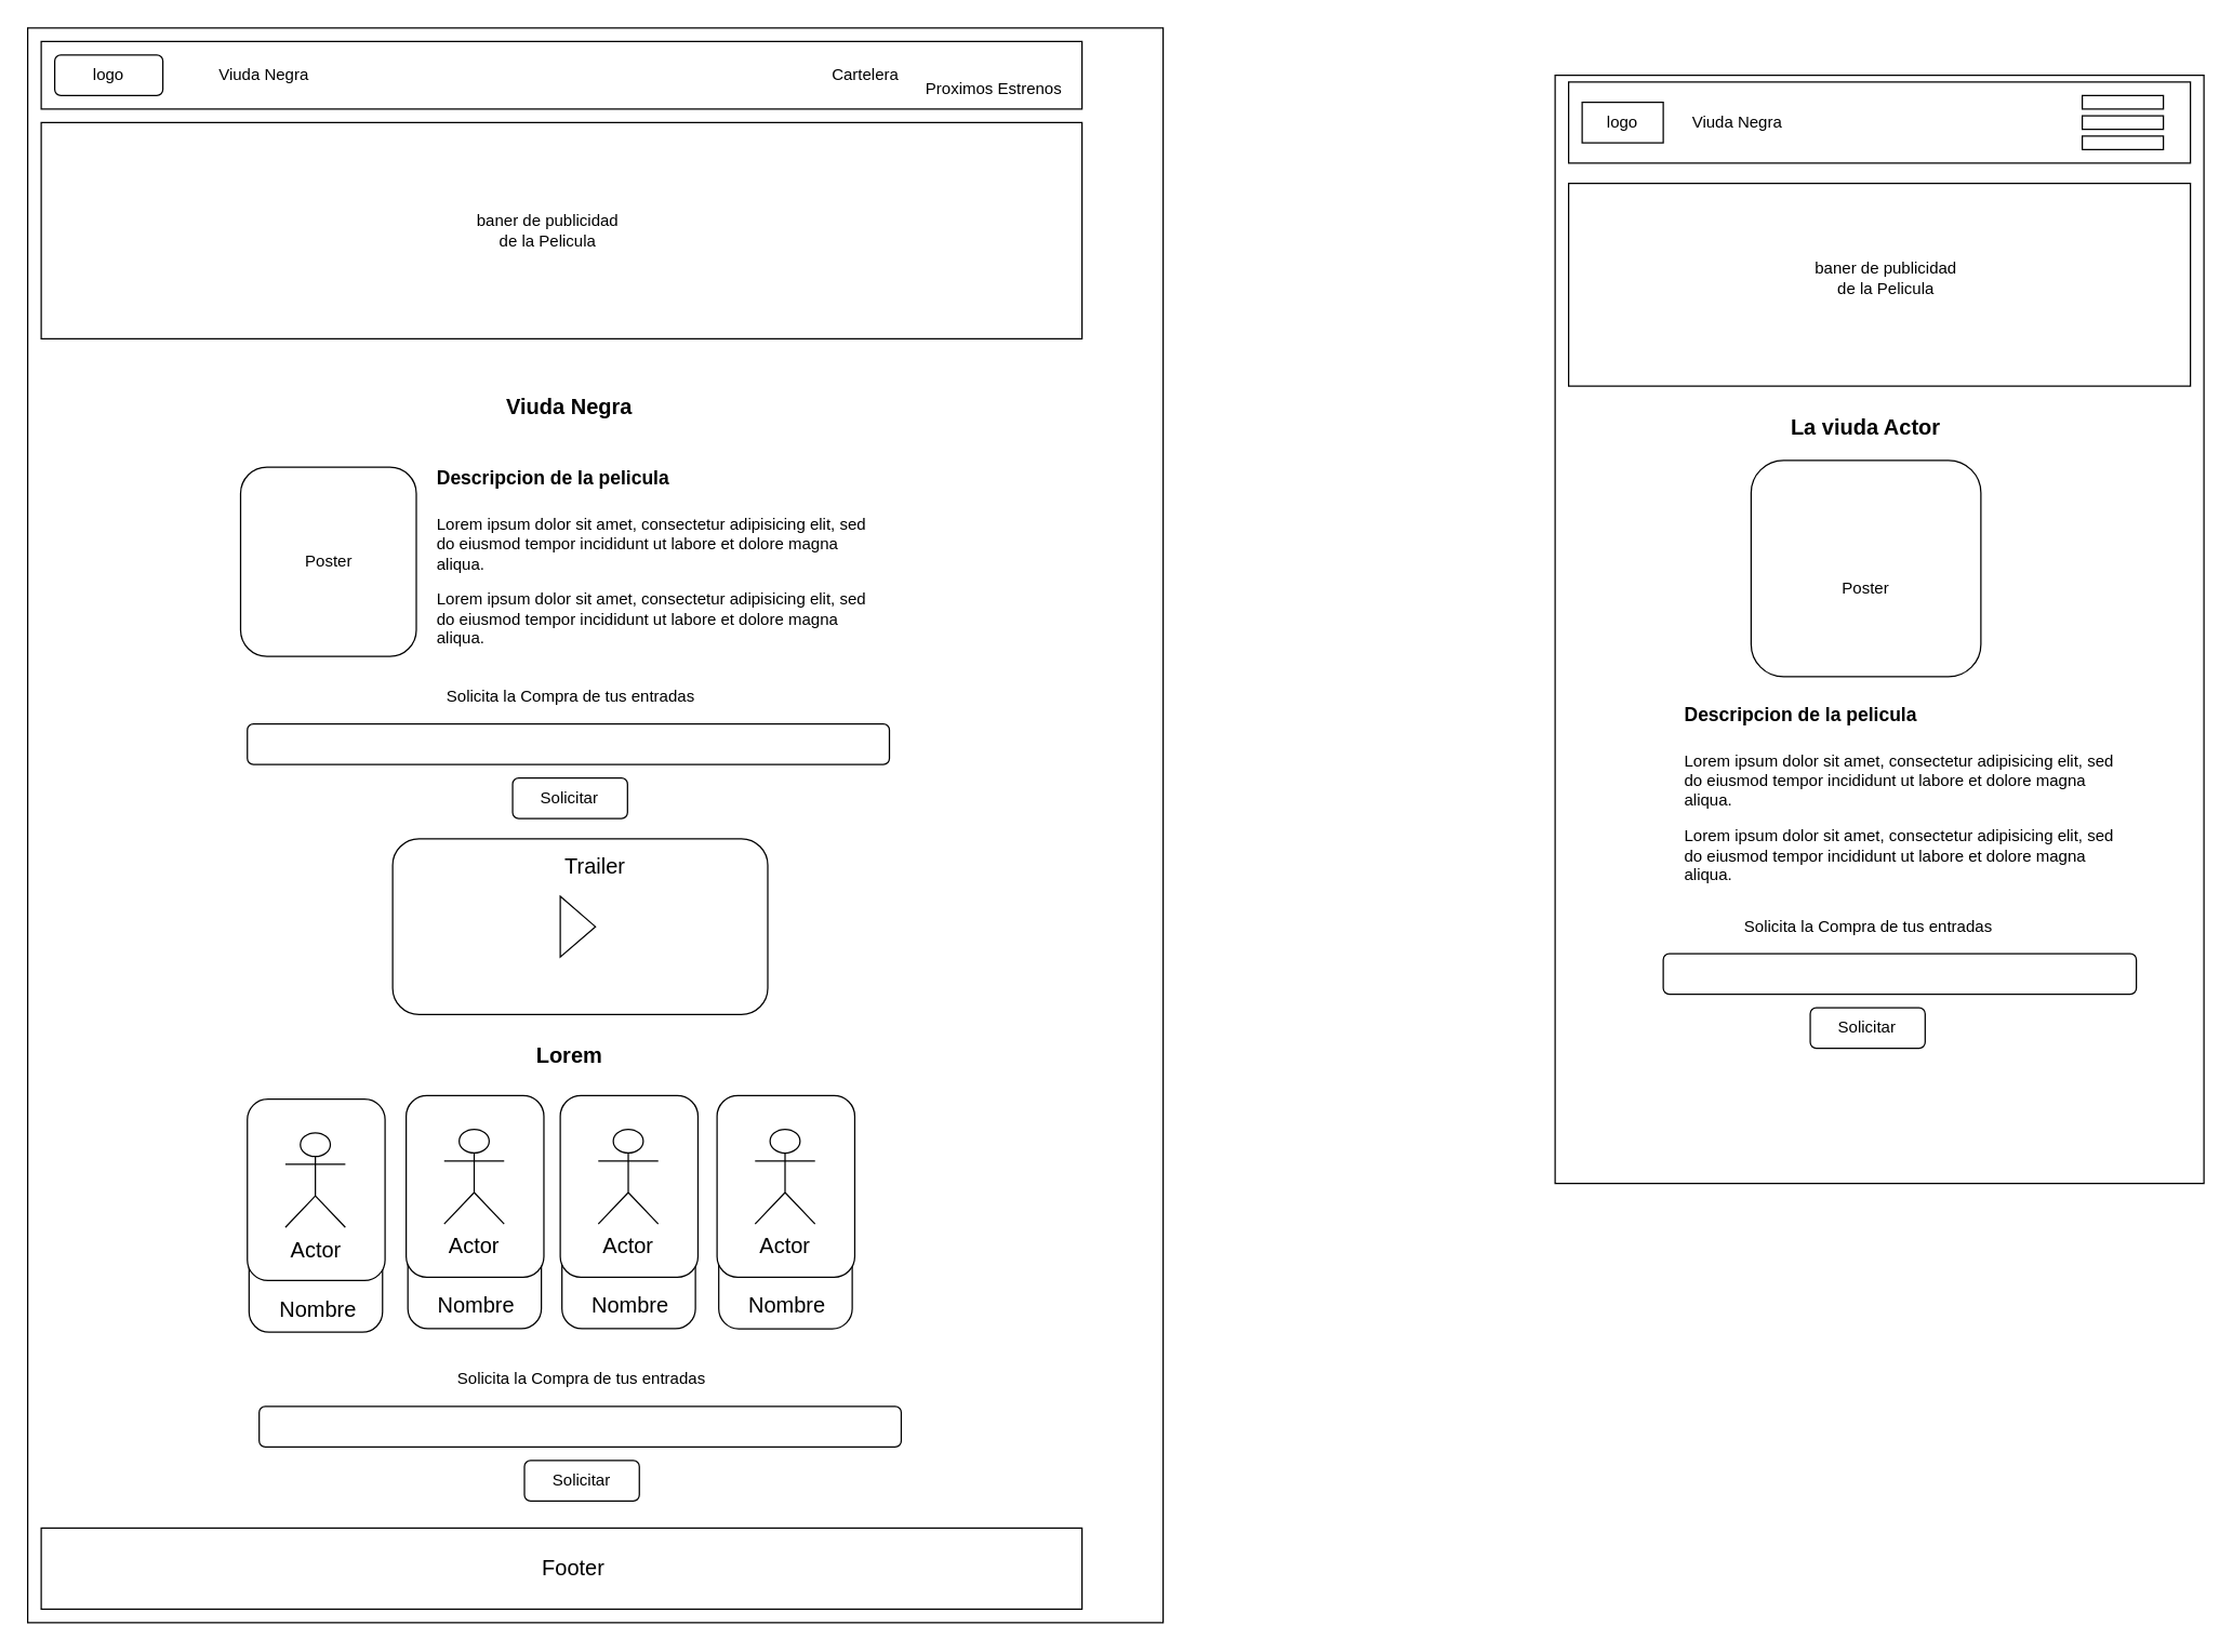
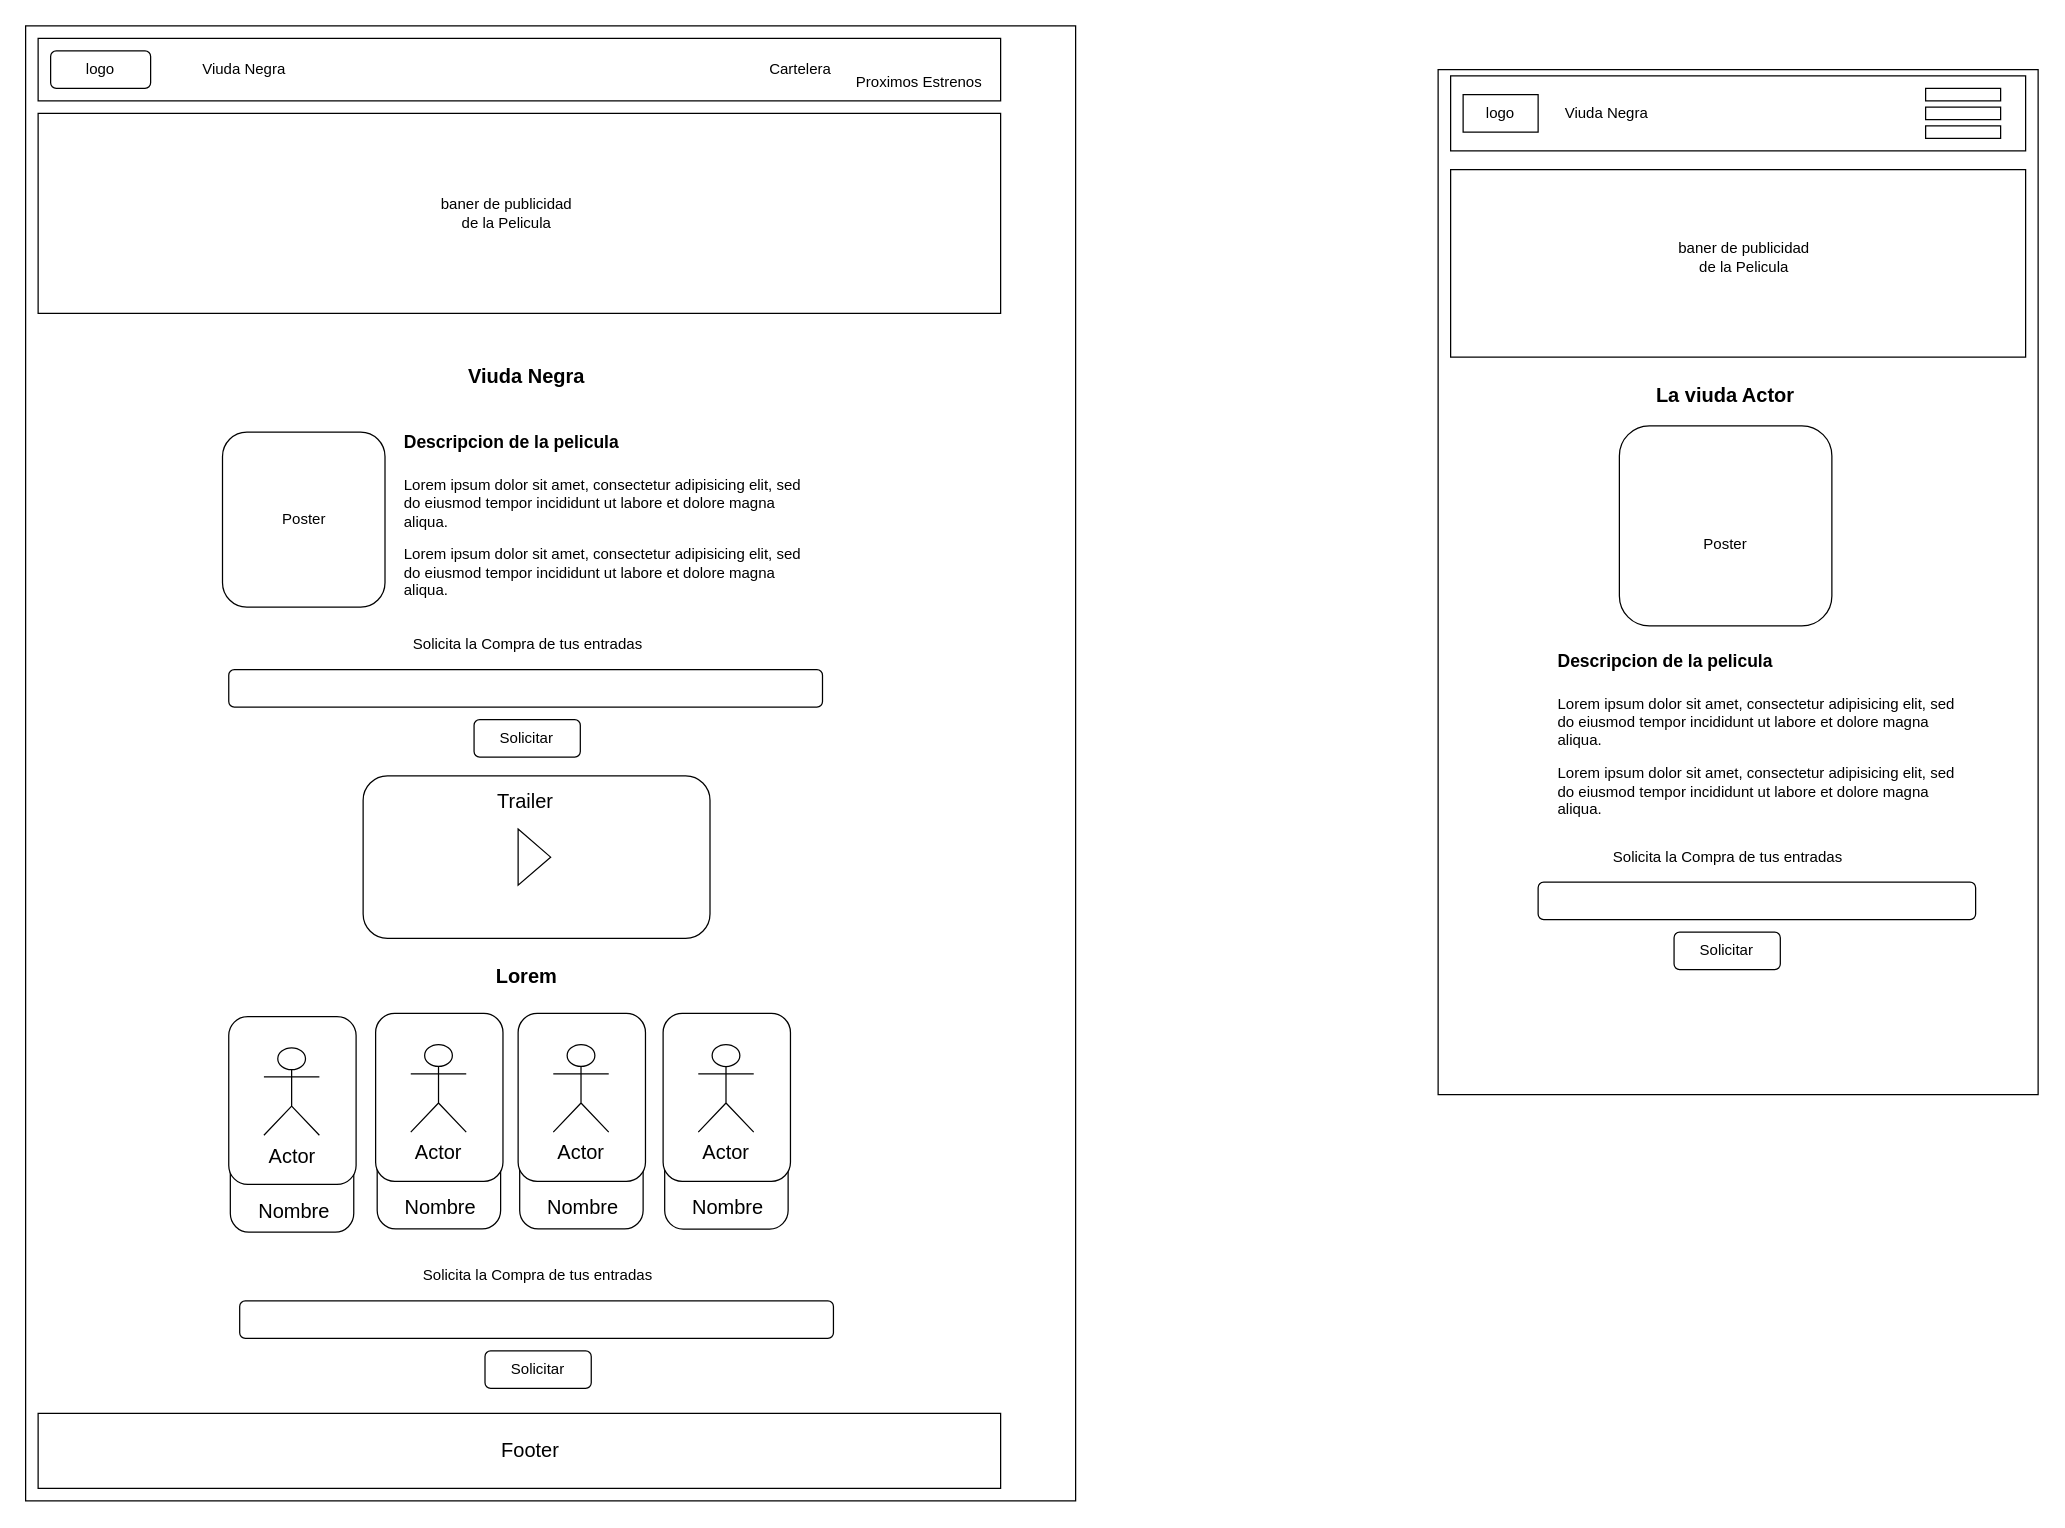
- <mxCell id="21" value="Trailer" style="text;html=1;strokeColor=none;fillColor=none;align=center;verticalAlign=middle;whiteSpace=wrap;rounded=0;fontSize=16;" parent="1" vertex="1"><mxGeometry x="420" y="630" width="40" height="20" as="geometry" /></mxCell>
+ <mxCell id="21" value="Trailer" style="text;html=1;strokeColor=none;fillColor=none;align=center;verticalAlign=middle;whiteSpace=wrap;rounded=0;fontSize=16;" parent="1" vertex="1"><mxGeometry x="400" y="630" width="40" height="20" as="geometry" /></mxCell>
